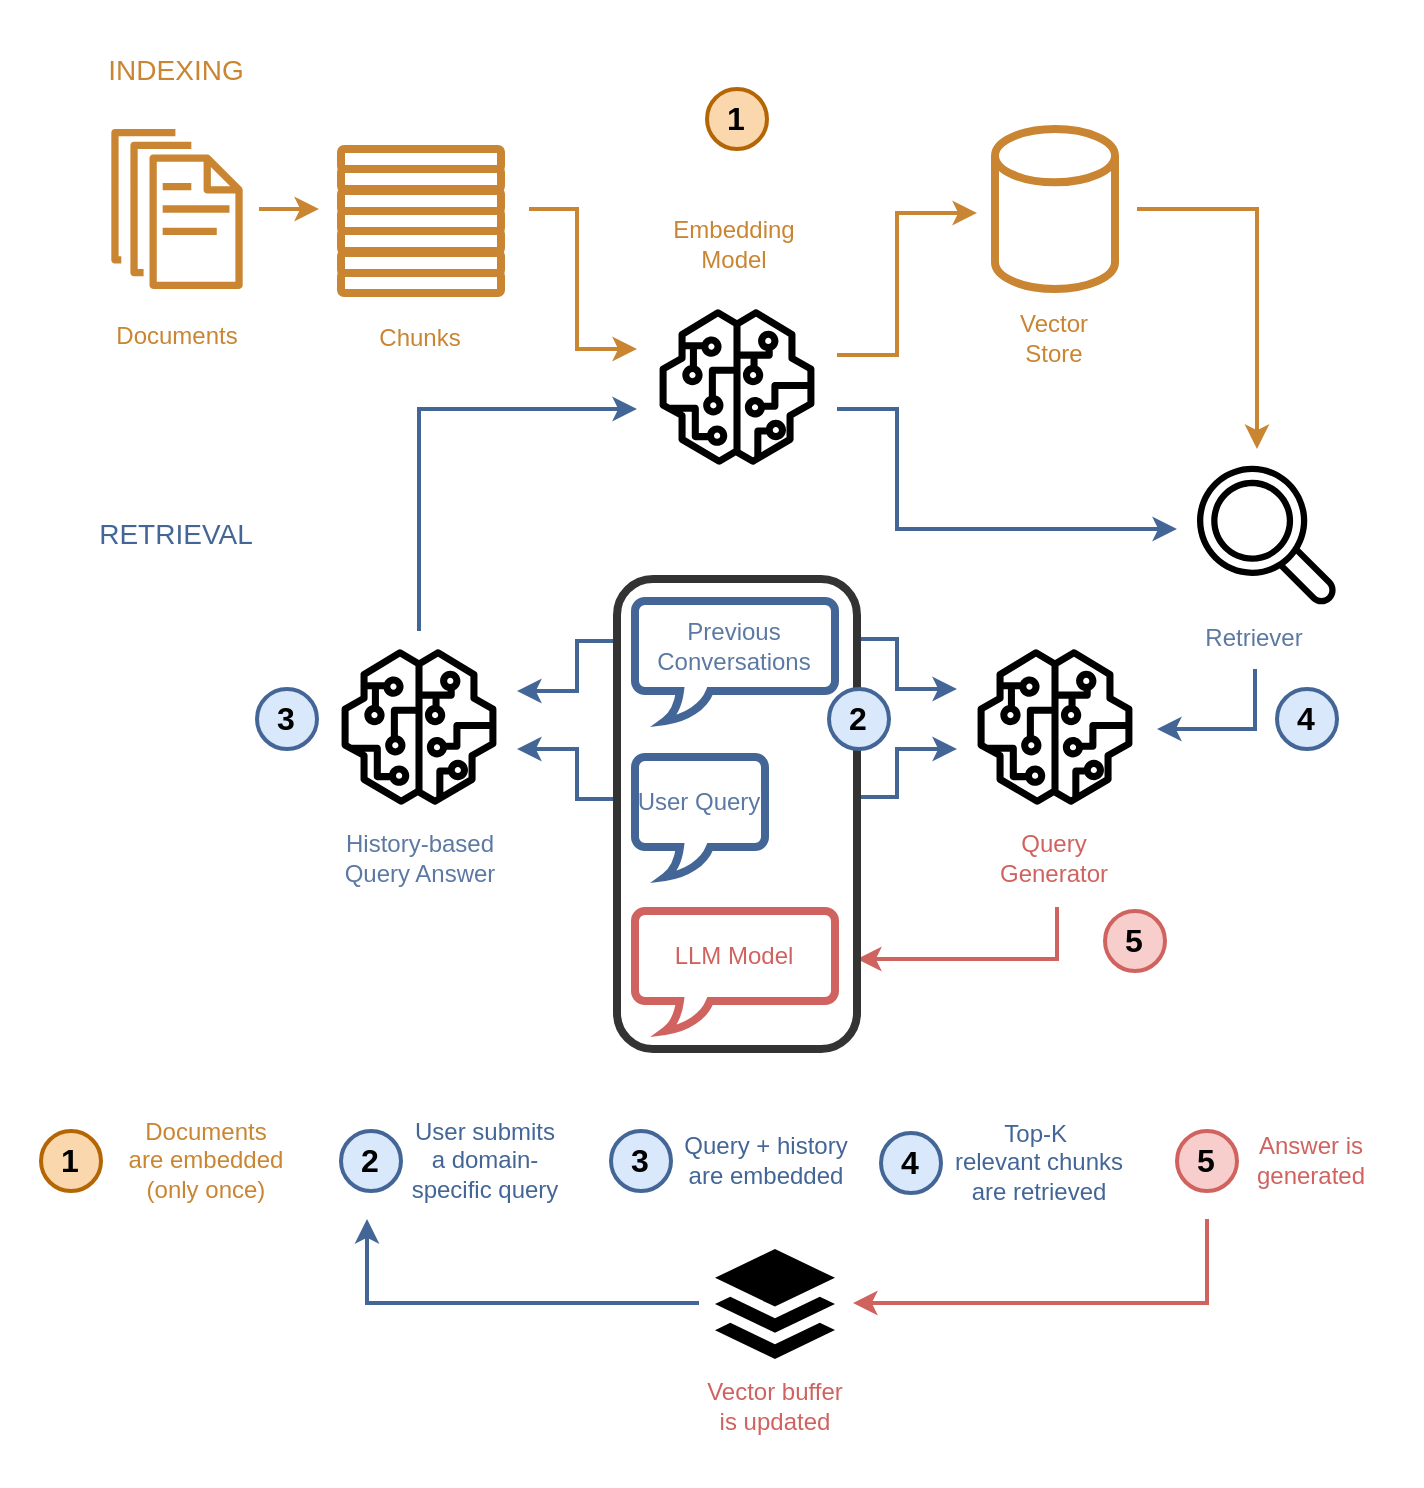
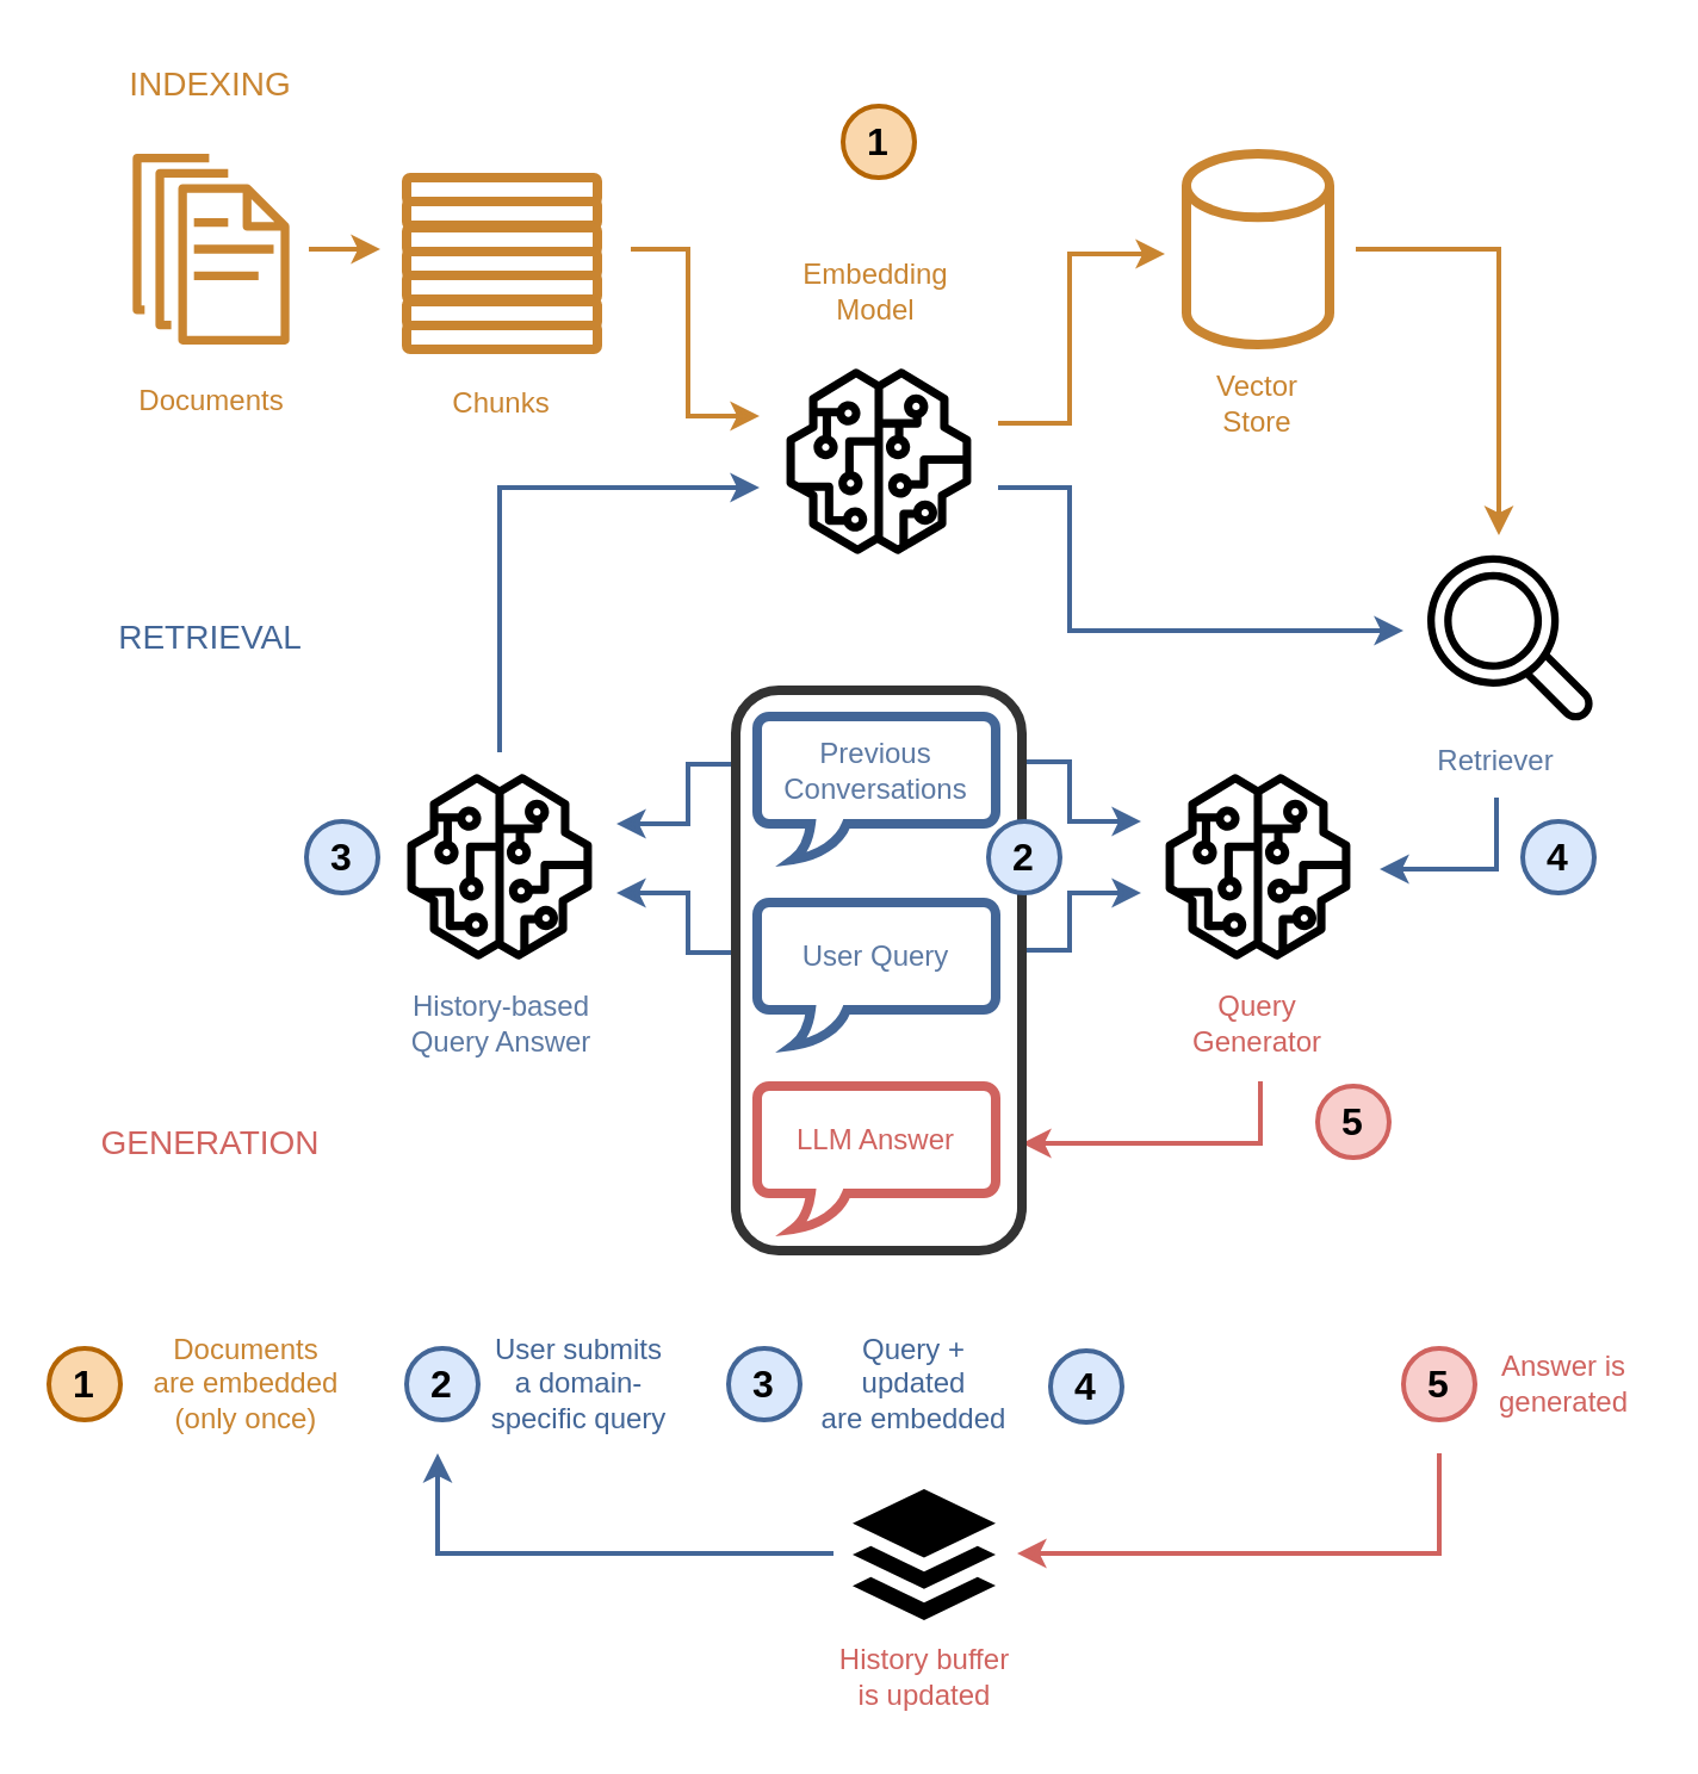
- <mxCell id="10" value="&lt;font style=&quot;color: light-dark(rgb(92, 121, 163), rgb(92, 121, 163));&quot;&gt;User Query&lt;/font&gt;" style="whiteSpace=wrap;html=1;shape=mxgraph.basic.roundRectCallout;dx=30;dy=15;size=5;boundedLbl=1;strokeWidth=4;fillColor=none;gradientColor=#7ea6e0;strokeColor=light-dark(#436697,#436697);" vertex="1" parent="2"><mxGeometry x="279" y="358" width="65" height="60" as="geometry" /></mxCell>
+ <mxCell id="10" value="&lt;font style=&quot;color: light-dark(rgb(92, 121, 163), rgb(92, 121, 163));&quot;&gt;User Query&lt;/font&gt;" style="whiteSpace=wrap;html=1;shape=mxgraph.basic.roundRectCallout;dx=30;dy=15;size=5;boundedLbl=1;strokeWidth=4;fillColor=none;gradientColor=#7ea6e0;strokeColor=light-dark(#436697,#436697);" vertex="1" parent="2"><mxGeometry x="279" y="358" width="100" height="60" as="geometry" /></mxCell>
- <mxCell id="12" value="&lt;font style=&quot;color: light-dark(rgb(208, 99, 95), rgb(208, 99, 95));&quot;&gt;LLM Model&lt;/font&gt;" style="whiteSpace=wrap;html=1;shape=mxgraph.basic.roundRectCallout;dx=30;dy=15;size=5;boundedLbl=1;strokeWidth=4;fillColor=none;gradientColor=#ea6b66;strokeColor=light-dark(#D0635F,#D0635F);" vertex="1" parent="2"><mxGeometry x="279" y="435" width="100" height="60" as="geometry" /></mxCell>
+ <mxCell id="12" value="&lt;font style=&quot;color: light-dark(rgb(208, 99, 95), rgb(208, 99, 95));&quot;&gt;LLM Answer&lt;/font&gt;" style="whiteSpace=wrap;html=1;shape=mxgraph.basic.roundRectCallout;dx=30;dy=15;size=5;boundedLbl=1;strokeWidth=4;fillColor=none;gradientColor=#ea6b66;strokeColor=light-dark(#D0635F,#D0635F);" vertex="1" parent="2"><mxGeometry x="279" y="435" width="100" height="60" as="geometry" /></mxCell>
+ <mxCell id="39" value="&lt;span style=&quot;font-size: 14px;&quot;&gt;&lt;font style=&quot;color: light-dark(rgb(208, 99, 95), rgb(208, 99, 95));&quot;&gt;GENERATION&lt;/font&gt;&lt;/span&gt;" style="text;strokeColor=none;align=center;fillColor=none;html=1;verticalAlign=middle;whiteSpace=wrap;rounded=0;" vertex="1" parent="2"><mxGeometry x="10" y="444" width="80" height="30" as="geometry" /></mxCell>
- <mxCell id="54" value="&lt;font style=&quot;color: light-dark(rgb(67, 102, 151), rgb(67, 102, 151));&quot;&gt;Query + history&lt;/font&gt;&lt;div&gt;&lt;font style=&quot;color: light-dark(rgb(67, 102, 151), rgb(67, 102, 151));&quot;&gt;are embedded&lt;/font&gt;&lt;/div&gt;" style="text;align=center;html=1;verticalAlign=middle;whiteSpace=wrap;rounded=0;" vertex="1" parent="46"><mxGeometry x="319" width="88" height="30" as="geometry" /></mxCell>
+ <mxCell id="54" value="&lt;font style=&quot;color: light-dark(rgb(67, 102, 151), rgb(67, 102, 151));&quot;&gt;Query + updated&lt;/font&gt;&lt;div&gt;&lt;font style=&quot;color: light-dark(rgb(67, 102, 151), rgb(67, 102, 151));&quot;&gt;are embedded&lt;/font&gt;&lt;/div&gt;" style="text;align=center;html=1;verticalAlign=middle;whiteSpace=wrap;rounded=0;" vertex="1" parent="46"><mxGeometry x="319" width="88" height="30" as="geometry" /></mxCell>
- <mxCell id="56" value="&lt;font style=&quot;color: light-dark(rgb(67, 102, 151), rgb(67, 102, 151));&quot;&gt;Top-K&amp;nbsp;&lt;/font&gt;&lt;div&gt;&lt;font style=&quot;color: light-dark(rgb(67, 102, 151), rgb(67, 102, 151));&quot;&gt;relevant&amp;nbsp;&lt;/font&gt;&lt;span style=&quot;color: light-dark(rgb(67, 102, 151), rgb(67, 102, 151)); background-color: transparent;&quot;&gt;chunks&lt;/span&gt;&lt;div&gt;&lt;span style=&quot;background-color: transparent;&quot;&gt;&lt;font style=&quot;color: light-dark(rgb(67, 102, 151), rgb(67, 102, 151));&quot;&gt;are retrieved&lt;/font&gt;&lt;/span&gt;&lt;/div&gt;&lt;/div&gt;" style="text;align=center;html=1;verticalAlign=middle;whiteSpace=wrap;rounded=0;" vertex="1" parent="46"><mxGeometry x="457" y="1" width="85" height="30" as="geometry" /></mxCell>
- <mxCell id="60" value="&lt;font color=&quot;#d0635f&quot;&gt;Vector buffer is updated&lt;/font&gt;" style="text;align=center;html=1;verticalAlign=middle;whiteSpace=wrap;rounded=0;" vertex="1" parent="46"><mxGeometry x="326.5" y="119" width="81" height="38" as="geometry" /></mxCell>
+ <mxCell id="60" value="&lt;font color=&quot;#d0635f&quot;&gt;History buffer is updated&lt;/font&gt;" style="text;align=center;html=1;verticalAlign=middle;whiteSpace=wrap;rounded=0;" vertex="1" parent="46"><mxGeometry x="326.5" y="119" width="81" height="38" as="geometry" /></mxCell>
